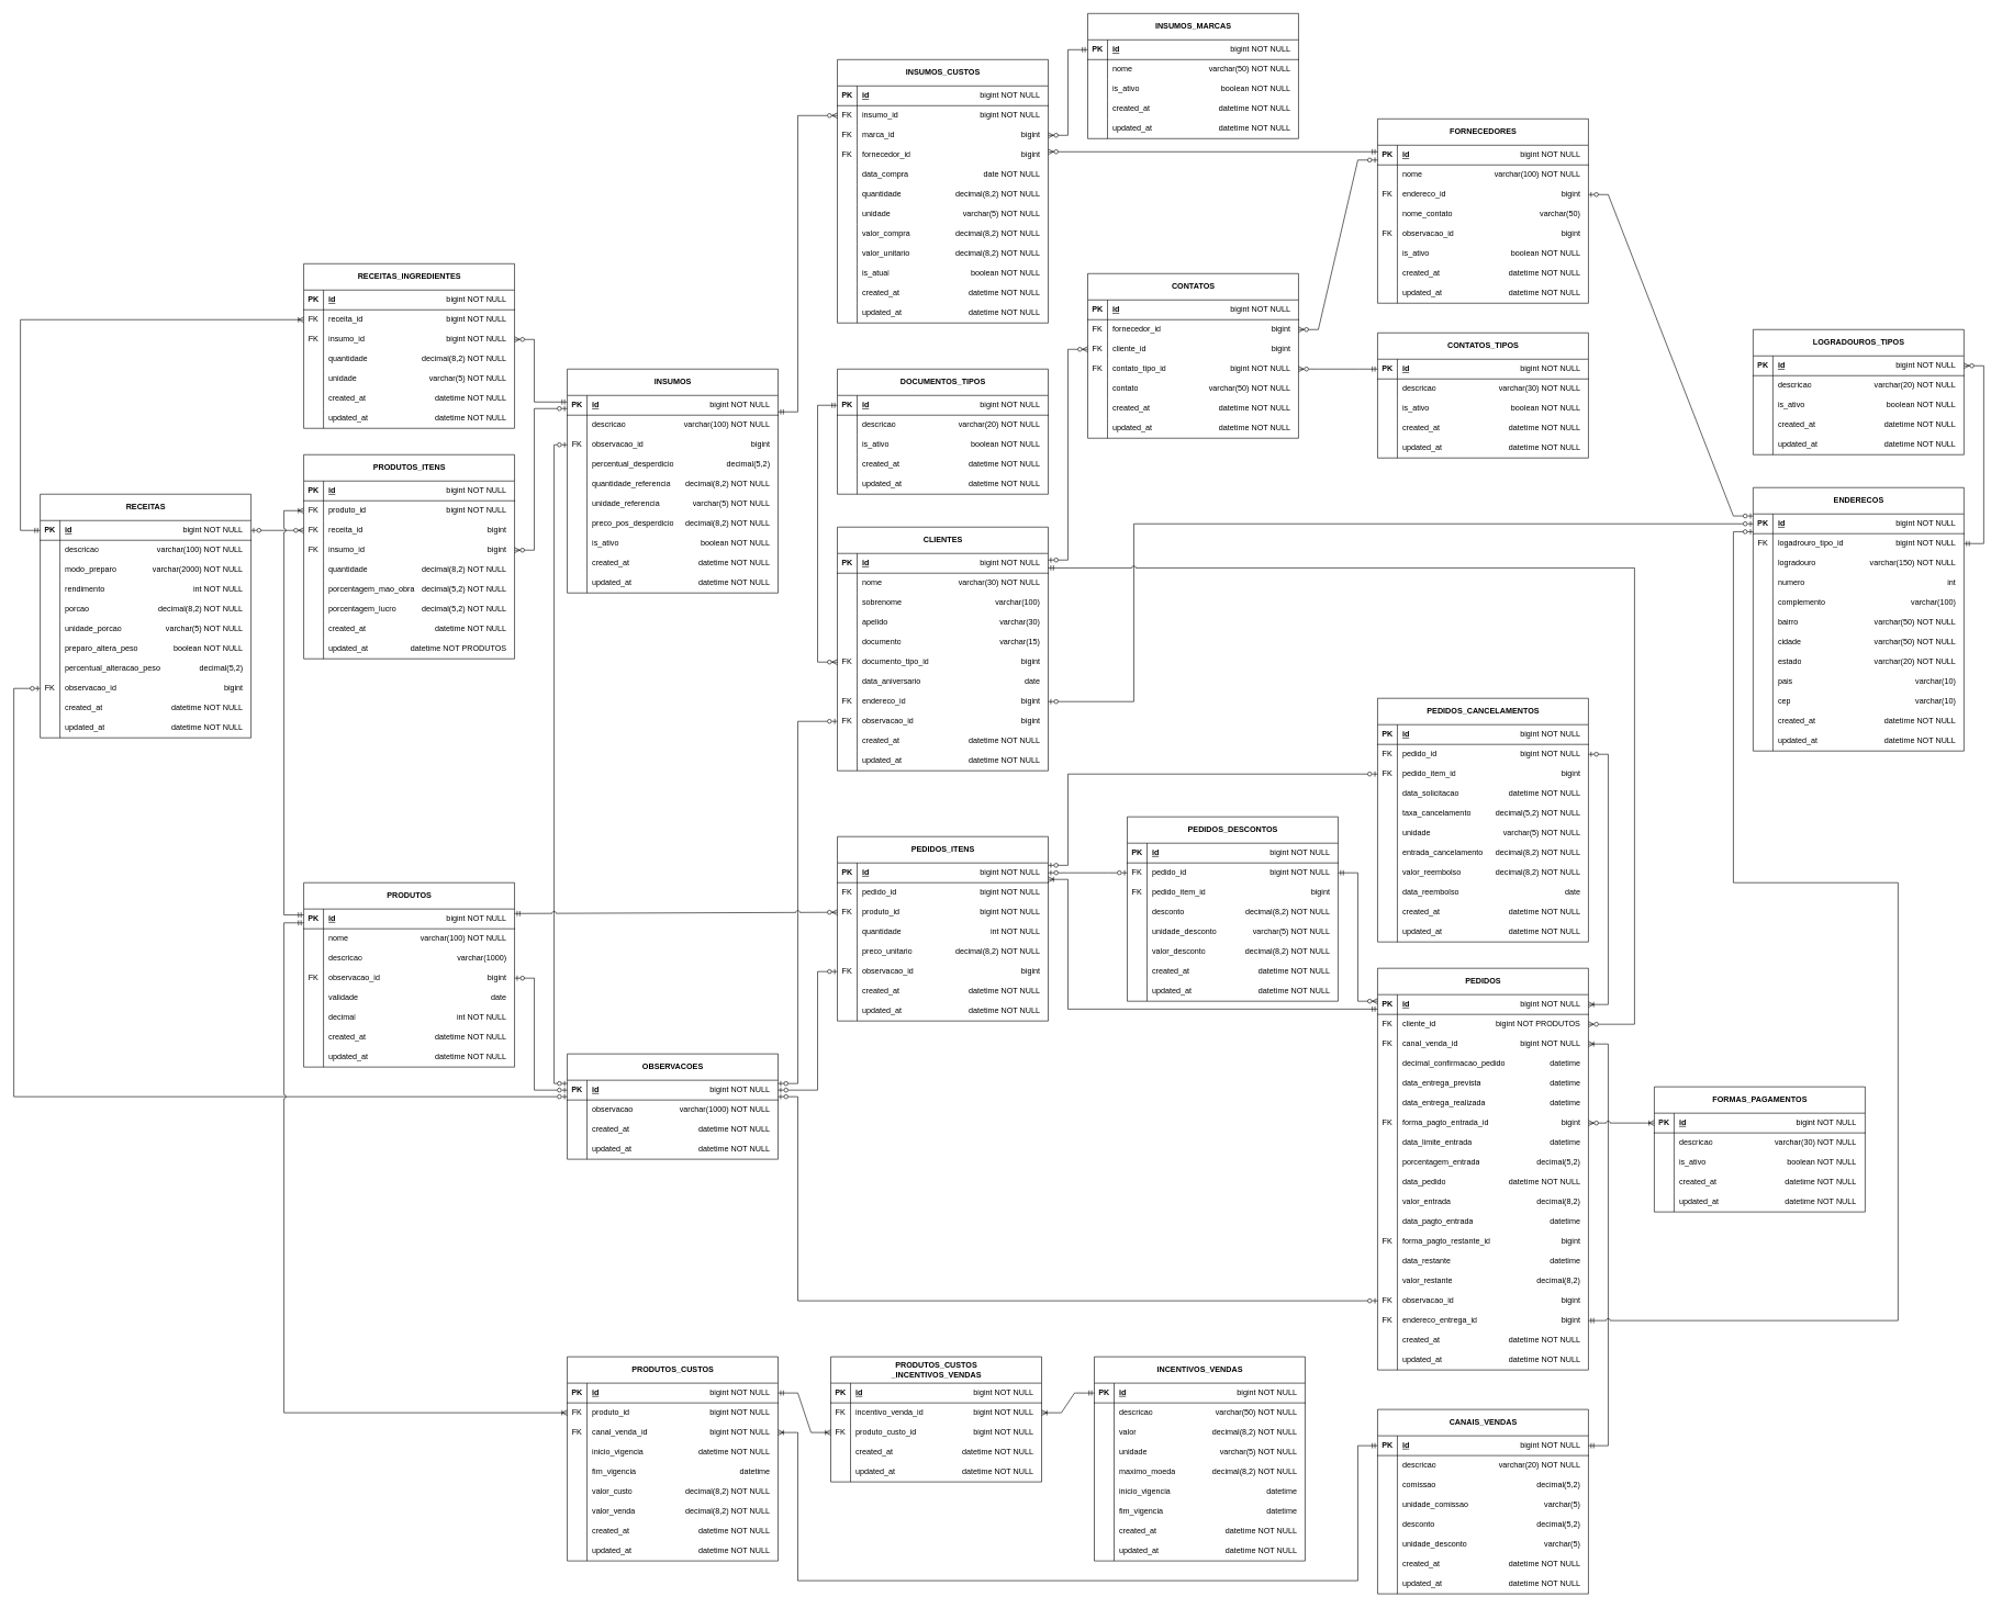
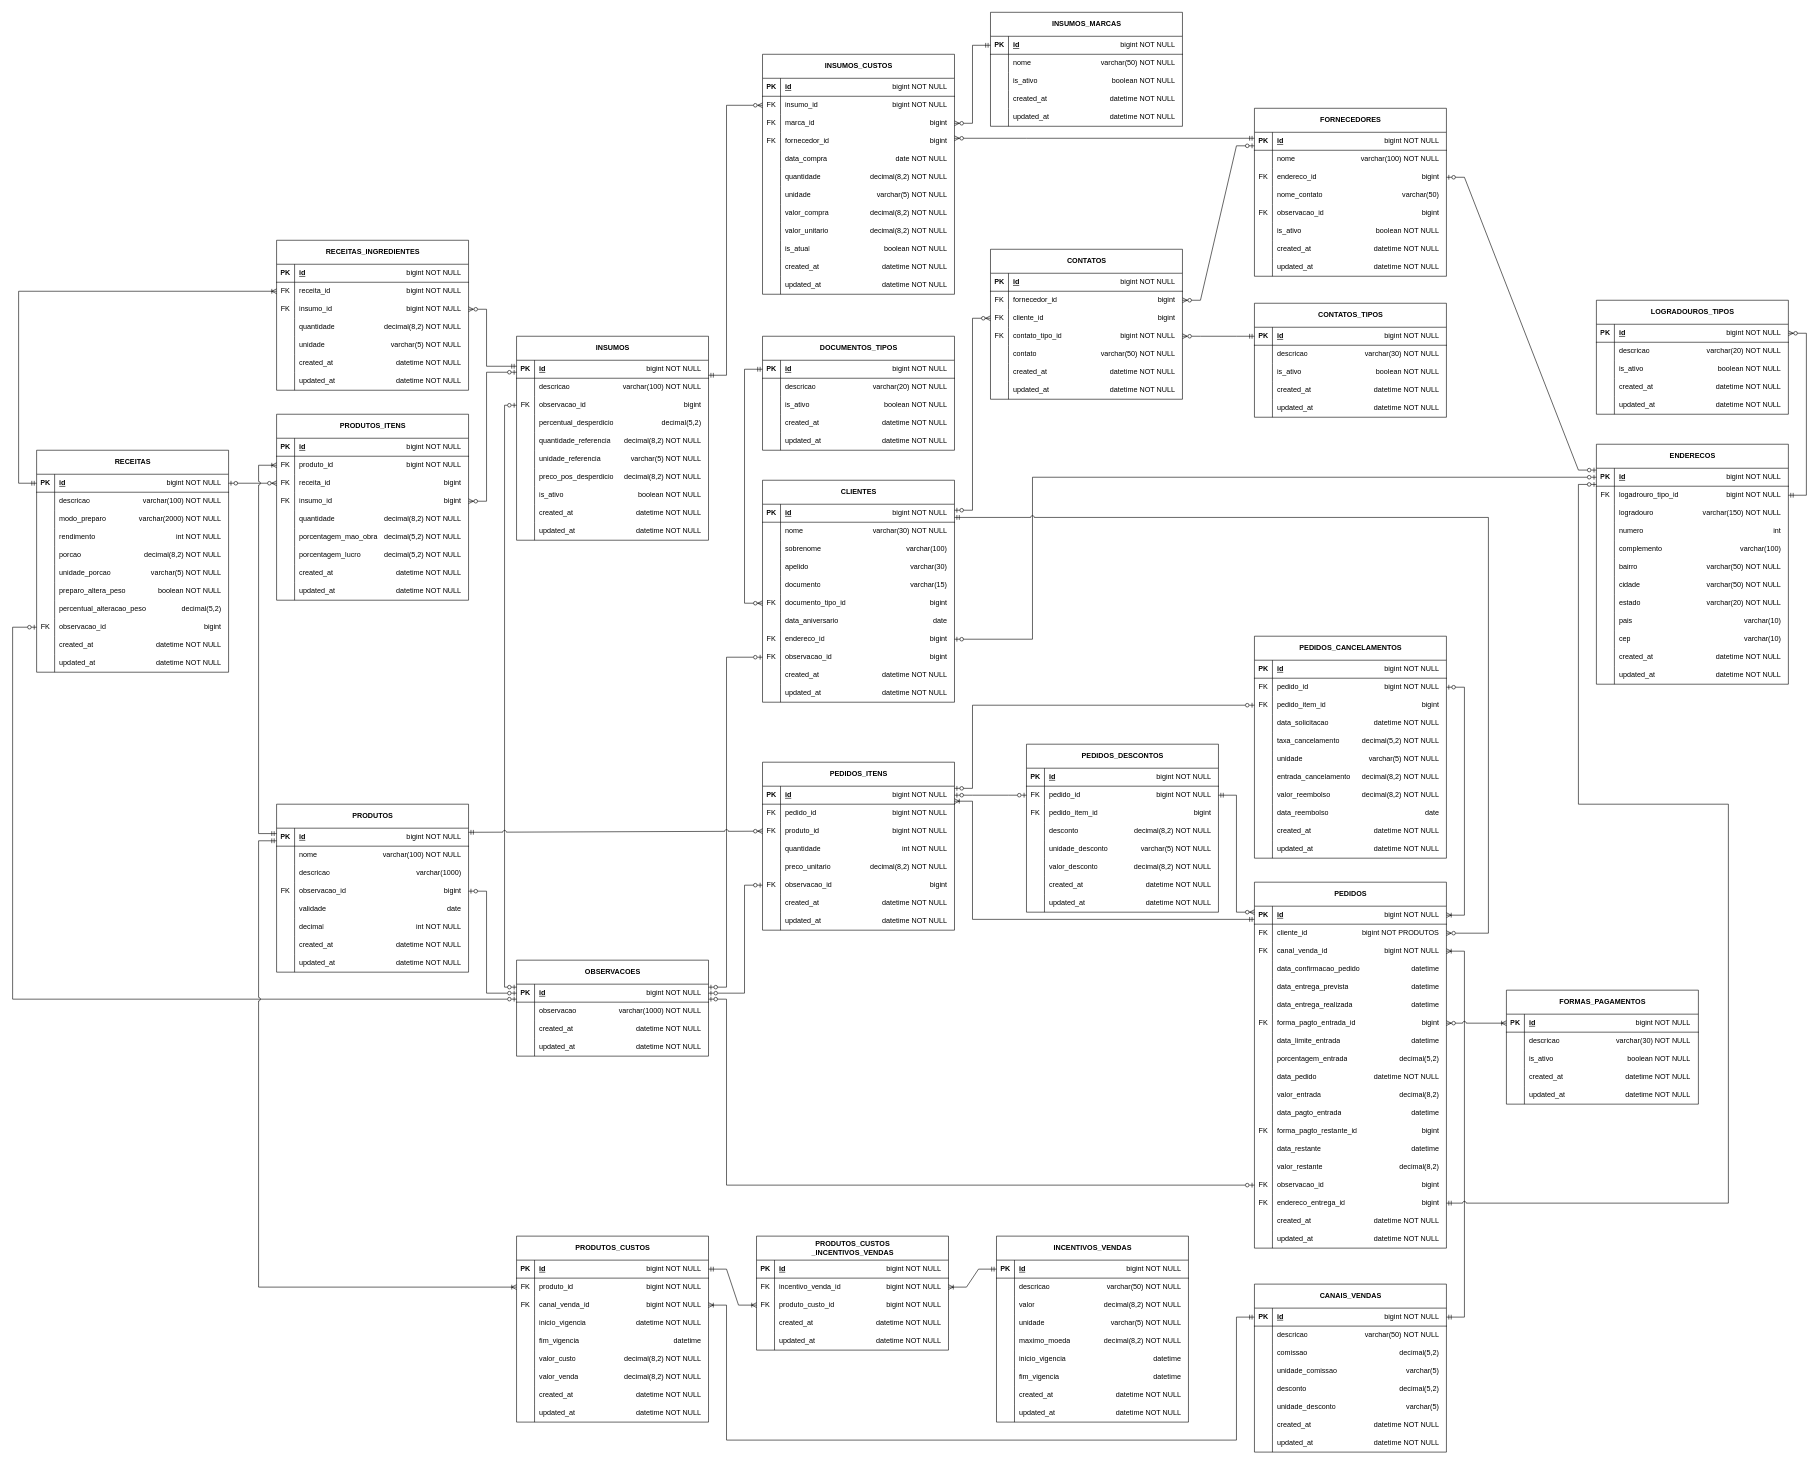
- <mxCell id="326" value="&lt;font style=&quot;font-size: 12px;&quot;&gt;bigint&amp;nbsp;NOT NULL&lt;div&gt;&lt;span style=&quot;background-color: initial; font-size: 13px;&quot;&gt;&lt;font style=&quot;font-size: 12px;&quot;&gt;&lt;br&gt;&lt;/font&gt;&lt;/span&gt;&lt;/div&gt;&lt;/font&gt;&lt;div style=&quot;&quot;&gt;&lt;font style=&quot;&quot;&gt;&lt;span style=&quot;background-color: initial;&quot;&gt;&lt;font style=&quot;font-size: 12px;&quot;&gt;bigint&lt;/font&gt;&lt;/span&gt;&amp;nbsp;NOT NULL&lt;br&gt;&lt;font style=&quot;font-size: 13px;&quot;&gt;&lt;br style=&quot;&quot;&gt;&lt;/font&gt;&lt;/font&gt;&lt;div&gt;&lt;font style=&quot;font-size: 12px;&quot;&gt;bigint&lt;/font&gt;&lt;/div&gt;&lt;div style=&quot;font-size: 13px;&quot;&gt;&lt;font style=&quot;font-size: 13px;&quot;&gt;&lt;br&gt;&lt;/font&gt;&lt;/div&gt;bigint&lt;div&gt;&lt;span style=&quot;background-color: initial; font-size: 13px;&quot;&gt;&lt;font style=&quot;font-size: 12px;&quot;&gt;&lt;br&gt;&lt;/font&gt;&lt;/span&gt;&lt;/div&gt;&lt;div&gt;&lt;font style=&quot;font-size: 12px;&quot;&gt;decimal(8,2)&lt;/font&gt;&lt;span style=&quot;background-color: initial;&quot;&gt;&amp;nbsp;&lt;/span&gt;&lt;span style=&quot;background-color: initial;&quot;&gt;NOT NULL&lt;/span&gt;&lt;/div&gt;&lt;div style=&quot;font-size: 13px;&quot;&gt;&lt;font style=&quot;font-size: 13px;&quot;&gt;&lt;br&gt;&lt;/font&gt;&lt;/div&gt;&lt;div&gt;&lt;font style=&quot;font-size: 12px;&quot;&gt;decimal(5,2)&lt;/font&gt;&lt;span style=&quot;background-color: initial;&quot;&gt;&amp;nbsp;&lt;/span&gt;&lt;span style=&quot;background-color: initial;&quot;&gt;NOT NULL&lt;/span&gt;&lt;/div&gt;&lt;div style=&quot;font-size: 13px;&quot;&gt;&lt;font style=&quot;font-size: 13px;&quot;&gt;&lt;br&gt;&lt;/font&gt;&lt;/div&gt;&lt;div&gt;decimal(5,2)&lt;span style=&quot;background-color: initial;&quot;&gt;&amp;nbsp;&lt;/span&gt;&lt;span style=&quot;background-color: initial;&quot;&gt;NOT NULL&lt;/span&gt;&lt;/div&gt;&lt;div style=&quot;font-size: 13px;&quot;&gt;&lt;br&gt;&lt;/div&gt;&lt;div&gt;&lt;span style=&quot;background-color: initial;&quot;&gt;datetime&lt;/span&gt;&lt;span style=&quot;background-color: initial;&quot;&gt;&amp;nbsp;&lt;/span&gt;&lt;span style=&quot;background-color: initial;&quot;&gt;NOT NULL&lt;/span&gt;&lt;br&gt;&lt;/div&gt;&lt;div style=&quot;font-size: 13px;&quot;&gt;&lt;font style=&quot;font-size: 13px;&quot;&gt;&lt;br&gt;&lt;/font&gt;&lt;/div&gt;&lt;div&gt;&lt;font style=&quot;font-size: 12px;&quot;&gt;datetime&lt;/font&gt;&lt;span style=&quot;background-color: initial;&quot;&gt;&amp;nbsp;&lt;/span&gt;&lt;span style=&quot;background-color: initial;&quot;&gt;NOT PRODUTOS&lt;/span&gt;&lt;/div&gt;&lt;/div&gt;" style="text;align=right;verticalAlign=top;rounded=0;whiteSpace=wrap;html=1;" parent="297" vertex="1"><mxGeometry x="160" y="40" width="150" height="270" as="geometry" /></mxCell>
+ <mxCell id="326" value="&lt;font style=&quot;font-size: 12px;&quot;&gt;bigint&amp;nbsp;NOT NULL&lt;div&gt;&lt;span style=&quot;background-color: initial; font-size: 13px;&quot;&gt;&lt;font style=&quot;font-size: 12px;&quot;&gt;&lt;br&gt;&lt;/font&gt;&lt;/span&gt;&lt;/div&gt;&lt;/font&gt;&lt;div style=&quot;&quot;&gt;&lt;font style=&quot;&quot;&gt;&lt;span style=&quot;background-color: initial;&quot;&gt;&lt;font style=&quot;font-size: 12px;&quot;&gt;bigint&lt;/font&gt;&lt;/span&gt;&amp;nbsp;NOT NULL&lt;br&gt;&lt;font style=&quot;font-size: 13px;&quot;&gt;&lt;br style=&quot;&quot;&gt;&lt;/font&gt;&lt;/font&gt;&lt;div&gt;&lt;font style=&quot;font-size: 12px;&quot;&gt;bigint&lt;/font&gt;&lt;/div&gt;&lt;div style=&quot;font-size: 13px;&quot;&gt;&lt;font style=&quot;font-size: 13px;&quot;&gt;&lt;br&gt;&lt;/font&gt;&lt;/div&gt;bigint&lt;div&gt;&lt;span style=&quot;background-color: initial; font-size: 13px;&quot;&gt;&lt;font style=&quot;font-size: 12px;&quot;&gt;&lt;br&gt;&lt;/font&gt;&lt;/span&gt;&lt;/div&gt;&lt;div&gt;&lt;font style=&quot;font-size: 12px;&quot;&gt;decimal(8,2)&lt;/font&gt;&lt;span style=&quot;background-color: initial;&quot;&gt;&amp;nbsp;&lt;/span&gt;&lt;span style=&quot;background-color: initial;&quot;&gt;NOT NULL&lt;/span&gt;&lt;/div&gt;&lt;div style=&quot;font-size: 13px;&quot;&gt;&lt;font style=&quot;font-size: 13px;&quot;&gt;&lt;br&gt;&lt;/font&gt;&lt;/div&gt;&lt;div&gt;&lt;font style=&quot;font-size: 12px;&quot;&gt;decimal(5,2)&lt;/font&gt;&lt;span style=&quot;background-color: initial;&quot;&gt;&amp;nbsp;&lt;/span&gt;&lt;span style=&quot;background-color: initial;&quot;&gt;NOT NULL&lt;/span&gt;&lt;/div&gt;&lt;div style=&quot;font-size: 13px;&quot;&gt;&lt;font style=&quot;font-size: 13px;&quot;&gt;&lt;br&gt;&lt;/font&gt;&lt;/div&gt;&lt;div&gt;decimal(5,2)&lt;span style=&quot;background-color: initial;&quot;&gt;&amp;nbsp;&lt;/span&gt;&lt;span style=&quot;background-color: initial;&quot;&gt;NOT NULL&lt;/span&gt;&lt;/div&gt;&lt;div style=&quot;font-size: 13px;&quot;&gt;&lt;br&gt;&lt;/div&gt;&lt;div&gt;&lt;span style=&quot;background-color: initial;&quot;&gt;datetime&lt;/span&gt;&lt;span style=&quot;background-color: initial;&quot;&gt;&amp;nbsp;&lt;/span&gt;&lt;span style=&quot;background-color: initial;&quot;&gt;NOT NULL&lt;/span&gt;&lt;br&gt;&lt;/div&gt;&lt;div style=&quot;font-size: 13px;&quot;&gt;&lt;font style=&quot;font-size: 13px;&quot;&gt;&lt;br&gt;&lt;/font&gt;&lt;/div&gt;&lt;div&gt;&lt;font style=&quot;font-size: 12px;&quot;&gt;datetime&lt;/font&gt;&lt;span style=&quot;background-color: initial;&quot;&gt;&amp;nbsp;&lt;/span&gt;&lt;span style=&quot;background-color: initial;&quot;&gt;NOT NULL&lt;/span&gt;&lt;/div&gt;&lt;/div&gt;" style="text;align=right;verticalAlign=top;rounded=0;whiteSpace=wrap;html=1;" parent="297" vertex="1"><mxGeometry x="160" y="40" width="150" height="270" as="geometry" /></mxCell>
- <mxCell id="577" value="decimal_confirmacao_pedido" style="shape=partialRectangle;connectable=0;fillColor=none;top=0;left=0;bottom=0;right=0;align=left;spacingLeft=6;overflow=hidden;whiteSpace=wrap;html=1;" parent="575" vertex="1"><mxGeometry x="30" width="290" height="30" as="geometry"><mxRectangle width="290" height="30" as="alternateBounds" /></mxGeometry></mxCell>
+ <mxCell id="577" value="data_confirmacao_pedido" style="shape=partialRectangle;connectable=0;fillColor=none;top=0;left=0;bottom=0;right=0;align=left;spacingLeft=6;overflow=hidden;whiteSpace=wrap;html=1;" parent="575" vertex="1"><mxGeometry x="30" width="290" height="30" as="geometry"><mxRectangle width="290" height="30" as="alternateBounds" /></mxGeometry></mxCell>
- <mxCell id="431" value="&lt;font style=&quot;font-size: 12px;&quot;&gt;bigint&amp;nbsp;NOT NULL&lt;div&gt;&lt;span style=&quot;background-color: initial; font-size: 13px;&quot;&gt;&lt;font style=&quot;font-size: 12px;&quot;&gt;&lt;br&gt;&lt;/font&gt;&lt;/span&gt;&lt;/div&gt;&lt;/font&gt;&lt;div style=&quot;&quot;&gt;&lt;font style=&quot;&quot;&gt;&lt;span style=&quot;background-color: initial;&quot;&gt;&lt;font style=&quot;font-size: 12px;&quot;&gt;varchar(20)&lt;/font&gt;&lt;/span&gt;&amp;nbsp;NOT NULL&lt;br&gt;&lt;font style=&quot;font-size: 13px;&quot;&gt;&lt;br style=&quot;&quot;&gt;&lt;/font&gt;&lt;/font&gt;&lt;div&gt;decimal(5,2)&lt;/div&gt;&lt;div style=&quot;font-size: 13px;&quot;&gt;&lt;font style=&quot;font-size: 13px;&quot;&gt;&lt;br&gt;&lt;/font&gt;&lt;/div&gt;varchar(5)&lt;div&gt;&lt;span style=&quot;background-color: initial; font-size: 13px;&quot;&gt;&lt;font style=&quot;font-size: 12px;&quot;&gt;&lt;br&gt;&lt;/font&gt;&lt;/span&gt;&lt;/div&gt;&lt;div&gt;&lt;font style=&quot;font-size: 12px;&quot;&gt;decimal(5,2)&lt;/font&gt;&lt;/div&gt;&lt;div style=&quot;font-size: 13px;&quot;&gt;&lt;font style=&quot;font-size: 13px;&quot;&gt;&lt;br&gt;&lt;/font&gt;&lt;/div&gt;&lt;div&gt;&lt;font style=&quot;font-size: 12px;&quot;&gt;varchar(5)&lt;/font&gt;&lt;/div&gt;&lt;div style=&quot;font-size: 13px;&quot;&gt;&lt;br&gt;&lt;/div&gt;&lt;div&gt;&lt;span style=&quot;background-color: initial;&quot;&gt;datetime&lt;/span&gt;&lt;span style=&quot;background-color: initial;&quot;&gt;&amp;nbsp;&lt;/span&gt;&lt;span style=&quot;background-color: initial;&quot;&gt;NOT NULL&lt;/span&gt;&lt;br&gt;&lt;/div&gt;&lt;div style=&quot;font-size: 13px;&quot;&gt;&lt;font style=&quot;font-size: 13px;&quot;&gt;&lt;br&gt;&lt;/font&gt;&lt;/div&gt;&lt;div&gt;&lt;font style=&quot;font-size: 12px;&quot;&gt;datetime&lt;/font&gt;&lt;span style=&quot;background-color: initial;&quot;&gt;&amp;nbsp;&lt;/span&gt;&lt;span style=&quot;background-color: initial;&quot;&gt;NOT NULL&lt;/span&gt;&lt;/div&gt;&lt;/div&gt;" style="text;align=right;verticalAlign=top;rounded=0;whiteSpace=wrap;html=1;" parent="405" vertex="1"><mxGeometry x="160" y="40" width="150" height="240" as="geometry" /></mxCell>
+ <mxCell id="431" value="&lt;font style=&quot;font-size: 12px;&quot;&gt;bigint&amp;nbsp;NOT NULL&lt;div&gt;&lt;span style=&quot;background-color: initial; font-size: 13px;&quot;&gt;&lt;font style=&quot;font-size: 12px;&quot;&gt;&lt;br&gt;&lt;/font&gt;&lt;/span&gt;&lt;/div&gt;&lt;/font&gt;&lt;div style=&quot;&quot;&gt;&lt;font style=&quot;&quot;&gt;&lt;span style=&quot;background-color: initial;&quot;&gt;&lt;font style=&quot;font-size: 12px;&quot;&gt;varchar(50)&lt;/font&gt;&lt;/span&gt;&amp;nbsp;NOT NULL&lt;br&gt;&lt;font style=&quot;font-size: 13px;&quot;&gt;&lt;br style=&quot;&quot;&gt;&lt;/font&gt;&lt;/font&gt;&lt;div&gt;decimal(5,2)&lt;/div&gt;&lt;div style=&quot;font-size: 13px;&quot;&gt;&lt;font style=&quot;font-size: 13px;&quot;&gt;&lt;br&gt;&lt;/font&gt;&lt;/div&gt;varchar(5)&lt;div&gt;&lt;span style=&quot;background-color: initial; font-size: 13px;&quot;&gt;&lt;font style=&quot;font-size: 12px;&quot;&gt;&lt;br&gt;&lt;/font&gt;&lt;/span&gt;&lt;/div&gt;&lt;div&gt;&lt;font style=&quot;font-size: 12px;&quot;&gt;decimal(5,2)&lt;/font&gt;&lt;/div&gt;&lt;div style=&quot;font-size: 13px;&quot;&gt;&lt;font style=&quot;font-size: 13px;&quot;&gt;&lt;br&gt;&lt;/font&gt;&lt;/div&gt;&lt;div&gt;&lt;font style=&quot;font-size: 12px;&quot;&gt;varchar(5)&lt;/font&gt;&lt;/div&gt;&lt;div style=&quot;font-size: 13px;&quot;&gt;&lt;br&gt;&lt;/div&gt;&lt;div&gt;&lt;span style=&quot;background-color: initial;&quot;&gt;datetime&lt;/span&gt;&lt;span style=&quot;background-color: initial;&quot;&gt;&amp;nbsp;&lt;/span&gt;&lt;span style=&quot;background-color: initial;&quot;&gt;NOT NULL&lt;/span&gt;&lt;br&gt;&lt;/div&gt;&lt;div style=&quot;font-size: 13px;&quot;&gt;&lt;font style=&quot;font-size: 13px;&quot;&gt;&lt;br&gt;&lt;/font&gt;&lt;/div&gt;&lt;div&gt;&lt;font style=&quot;font-size: 12px;&quot;&gt;datetime&lt;/font&gt;&lt;span style=&quot;background-color: initial;&quot;&gt;&amp;nbsp;&lt;/span&gt;&lt;span style=&quot;background-color: initial;&quot;&gt;NOT NULL&lt;/span&gt;&lt;/div&gt;&lt;/div&gt;" style="text;align=right;verticalAlign=top;rounded=0;whiteSpace=wrap;html=1;" parent="405" vertex="1"><mxGeometry x="160" y="40" width="150" height="240" as="geometry" /></mxCell>
